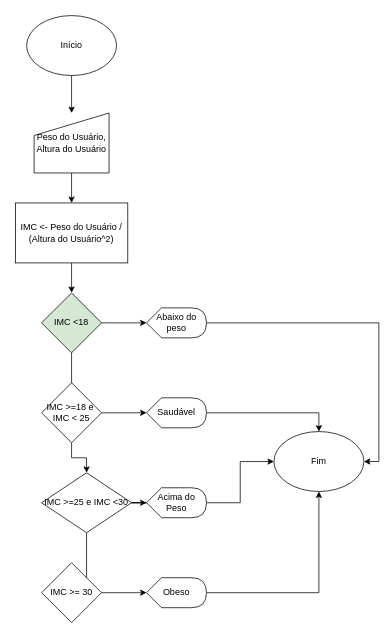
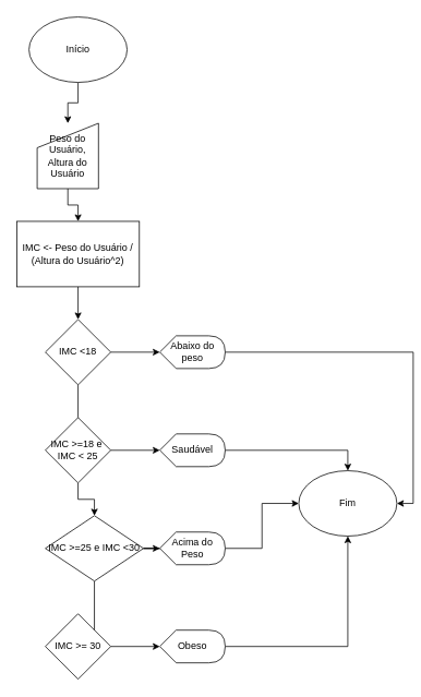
- <mxCell id="5" value="Peso do Usuário,&lt;br&gt;Altura do Usuário" style="shape=manualInput;whiteSpace=wrap;html=1;" vertex="1" parent="1"><mxGeometry x="45" y="150" width="100" height="80" as="geometry" /></mxCell>
+ <mxCell id="5" value="Peso do Usuário,&lt;br&gt;Altura do Usuário" style="shape=manualInput;whiteSpace=wrap;html=1;" vertex="1" parent="1"><mxGeometry x="45" y="150" width="75" height="80" as="geometry" /></mxCell>
- <mxCell id="10" value="IMC &amp;lt;18" style="rhombus;whiteSpace=wrap;html=1;fillColor=#d5e8d4;" vertex="1" parent="1"><mxGeometry x="55" y="390" width="80" height="80" as="geometry" /></mxCell>
+ <mxCell id="10" value="IMC &amp;lt;18" style="rhombus;whiteSpace=wrap;html=1;" vertex="1" parent="1"><mxGeometry x="55" y="390" width="80" height="80" as="geometry" /></mxCell>
